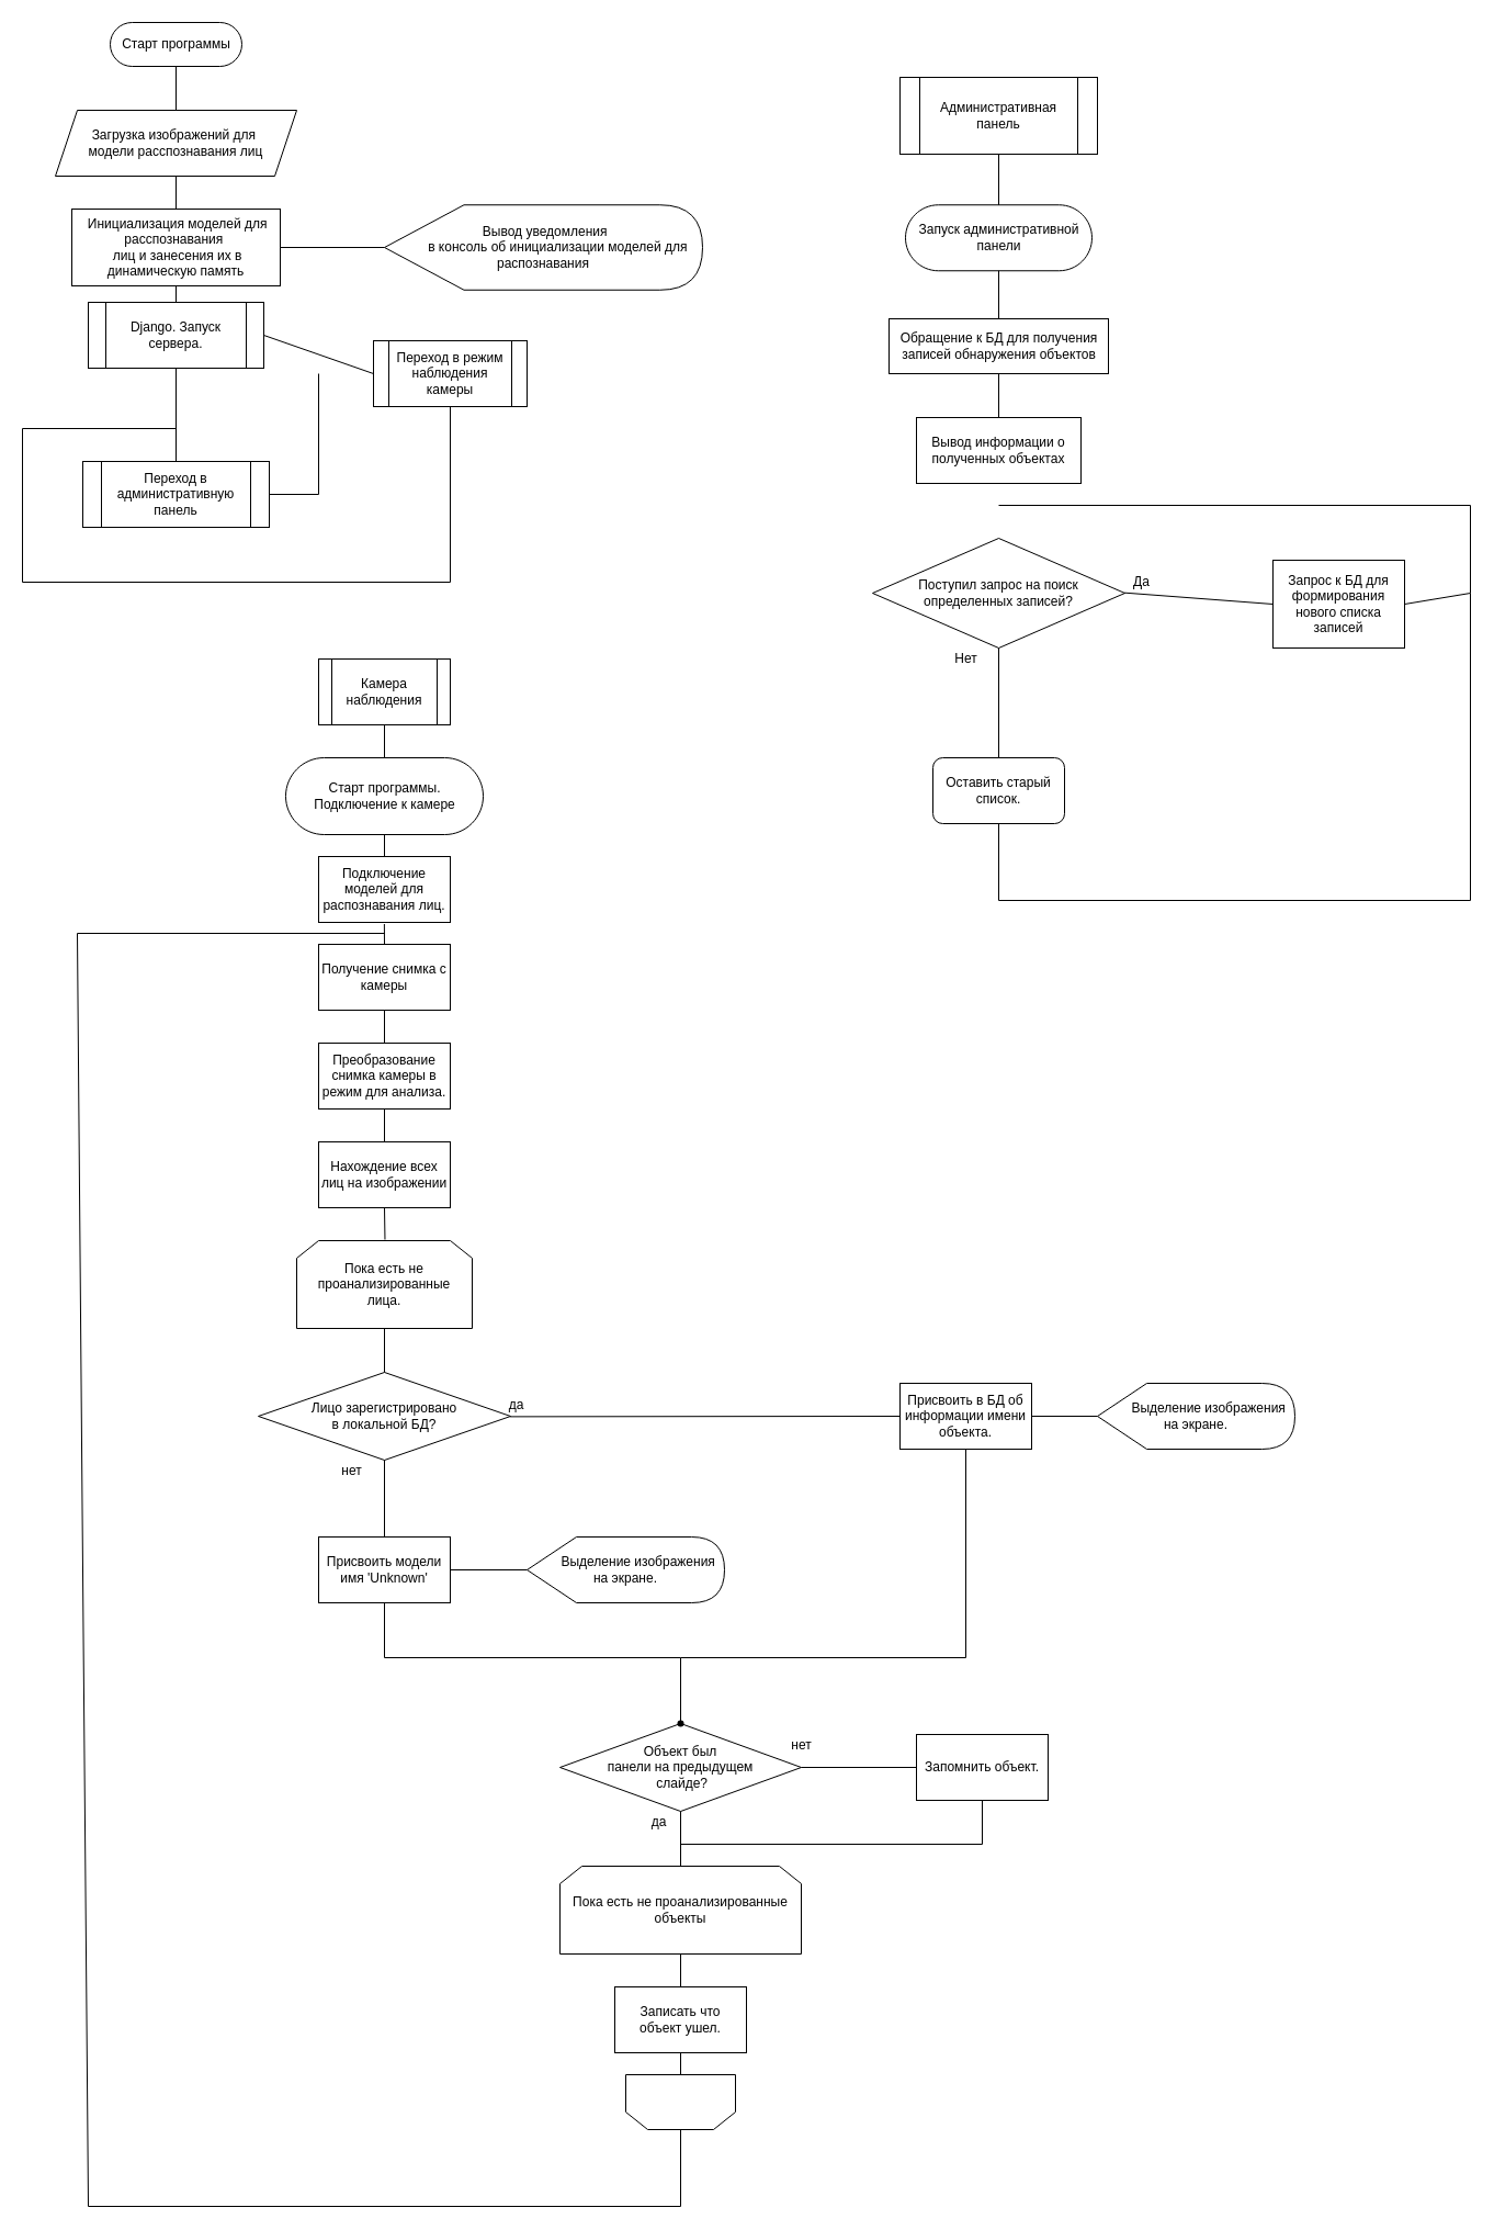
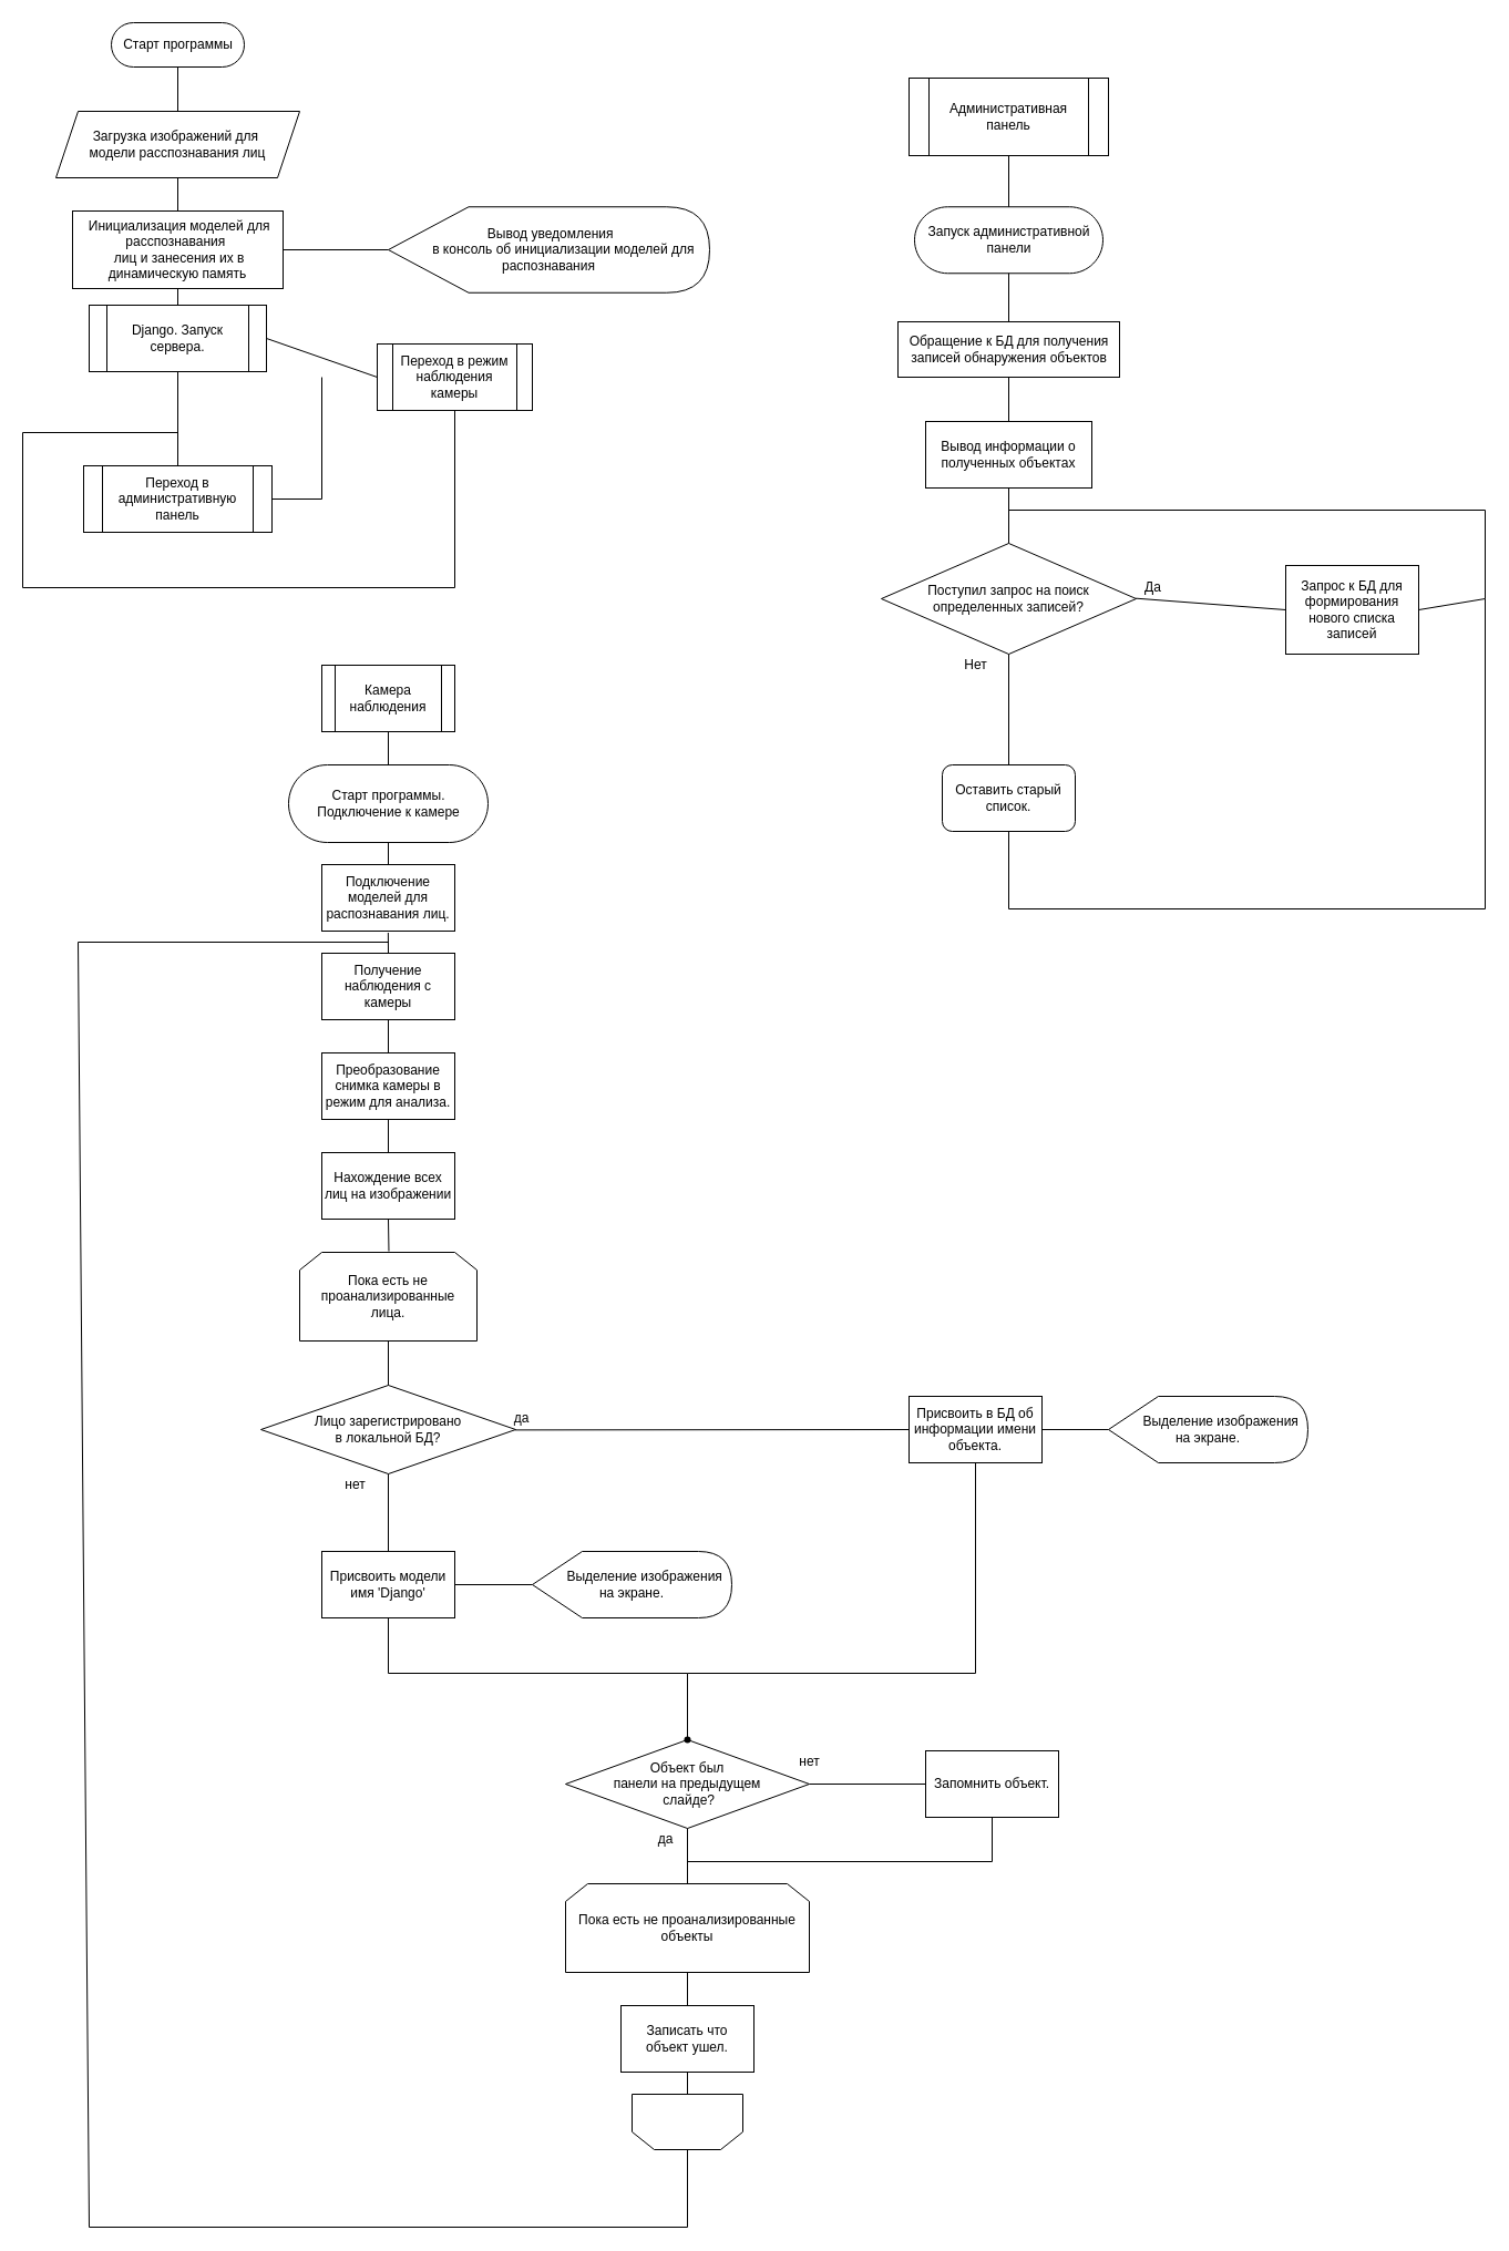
+ <mxCell id="55" value="" style="endArrow=none;html=1;rounded=0;entryX=0.5;entryY=0;entryDx=0;entryDy=0;exitX=0.5;exitY=1;exitDx=0;exitDy=0;" edge="1" parent="1" source="14" target="15"><mxGeometry width="50" height="50" relative="1" as="geometry"><mxPoint x="930" y="420" as="sourcePoint" /><mxPoint x="980" y="370" as="targetPoint" /></mxGeometry></mxCell>
- <mxCell id="24" value="Получение снимка с камеры" style="rounded=0;whiteSpace=wrap;html=1;" vertex="1" parent="1"><mxGeometry x="290" y="860" width="120" height="60" as="geometry" /></mxCell>
+ <mxCell id="24" value="Получение наблюдения с камеры" style="rounded=0;whiteSpace=wrap;html=1;" vertex="1" parent="1"><mxGeometry x="290" y="860" width="120" height="60" as="geometry" /></mxCell>
- <mxCell id="30" value="Присвоить модели имя 'Unknown'" style="rounded=0;whiteSpace=wrap;html=1;" vertex="1" parent="1"><mxGeometry x="290" y="1400" width="120" height="60" as="geometry" /></mxCell>
+ <mxCell id="30" value="Присвоить модели имя 'Django'" style="rounded=0;whiteSpace=wrap;html=1;" vertex="1" parent="1"><mxGeometry x="290" y="1400" width="120" height="60" as="geometry" /></mxCell>
